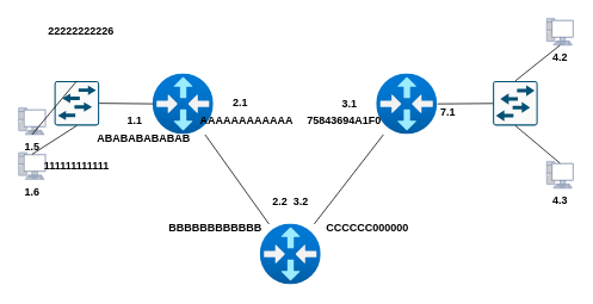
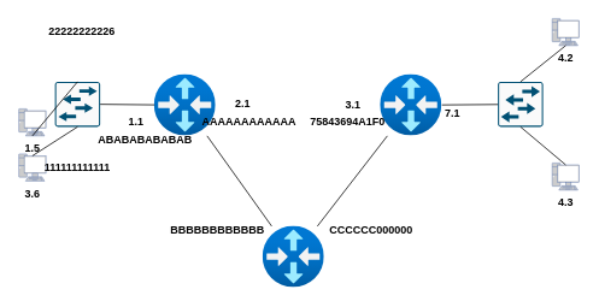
- <mxCell id="13" value="1.6" style="fontColor=#000000;verticalAlign=top;verticalLabelPosition=bottom;labelPosition=center;align=center;html=1;outlineConnect=0;fillColor=#CCCCCC;strokeColor=#6881B3;gradientColor=none;gradientDirection=north;strokeWidth=2;shape=mxgraph.networks.pc;fontFamily=Helvetica;fontStyle=1" vertex="1" parent="1"><mxGeometry x="20" y="170" width="30" height="30" as="geometry" /></mxCell>
+ <mxCell id="13" value="3.6" style="fontColor=#000000;verticalAlign=top;verticalLabelPosition=bottom;labelPosition=center;align=center;html=1;outlineConnect=0;fillColor=#CCCCCC;strokeColor=#6881B3;gradientColor=none;gradientDirection=north;strokeWidth=2;shape=mxgraph.networks.pc;fontFamily=Helvetica;fontStyle=1" vertex="1" parent="1"><mxGeometry x="20" y="170" width="30" height="30" as="geometry" /></mxCell>
- <mxCell id="31" value="2.2&lt;span style=&quot;white-space: pre;&quot;&gt; &lt;/span&gt;&lt;span style=&quot;white-space: pre;&quot;&gt; &lt;/span&gt;3.2" style="text;html=1;strokeColor=none;fillColor=none;align=center;verticalAlign=middle;whiteSpace=wrap;rounded=0;fontStyle=1" vertex="1" parent="1"><mxGeometry x="294" y="210" width="60" height="30" as="geometry" /></mxCell>
